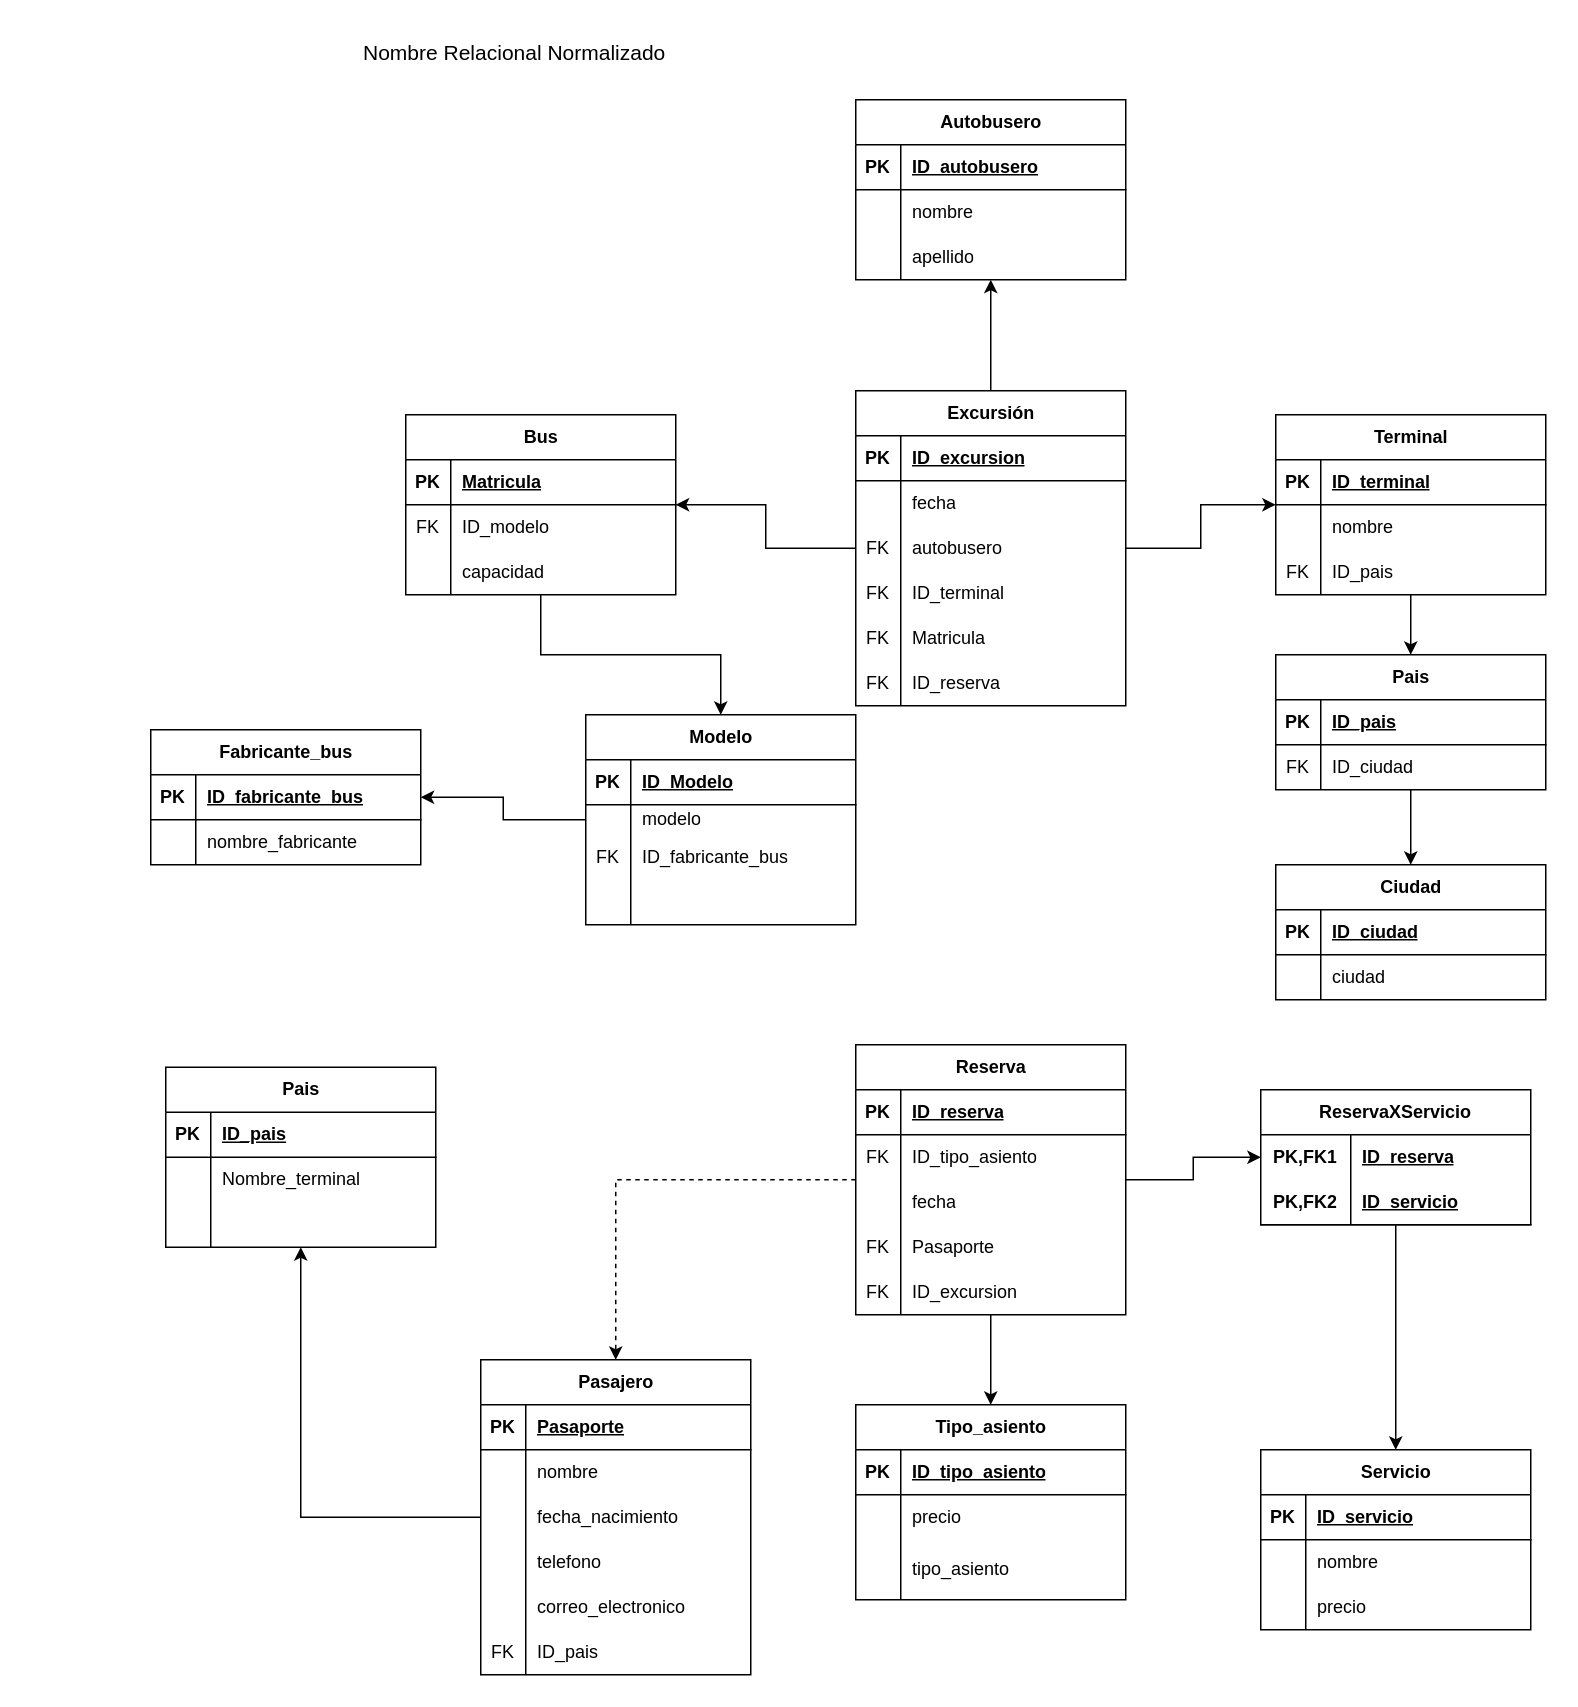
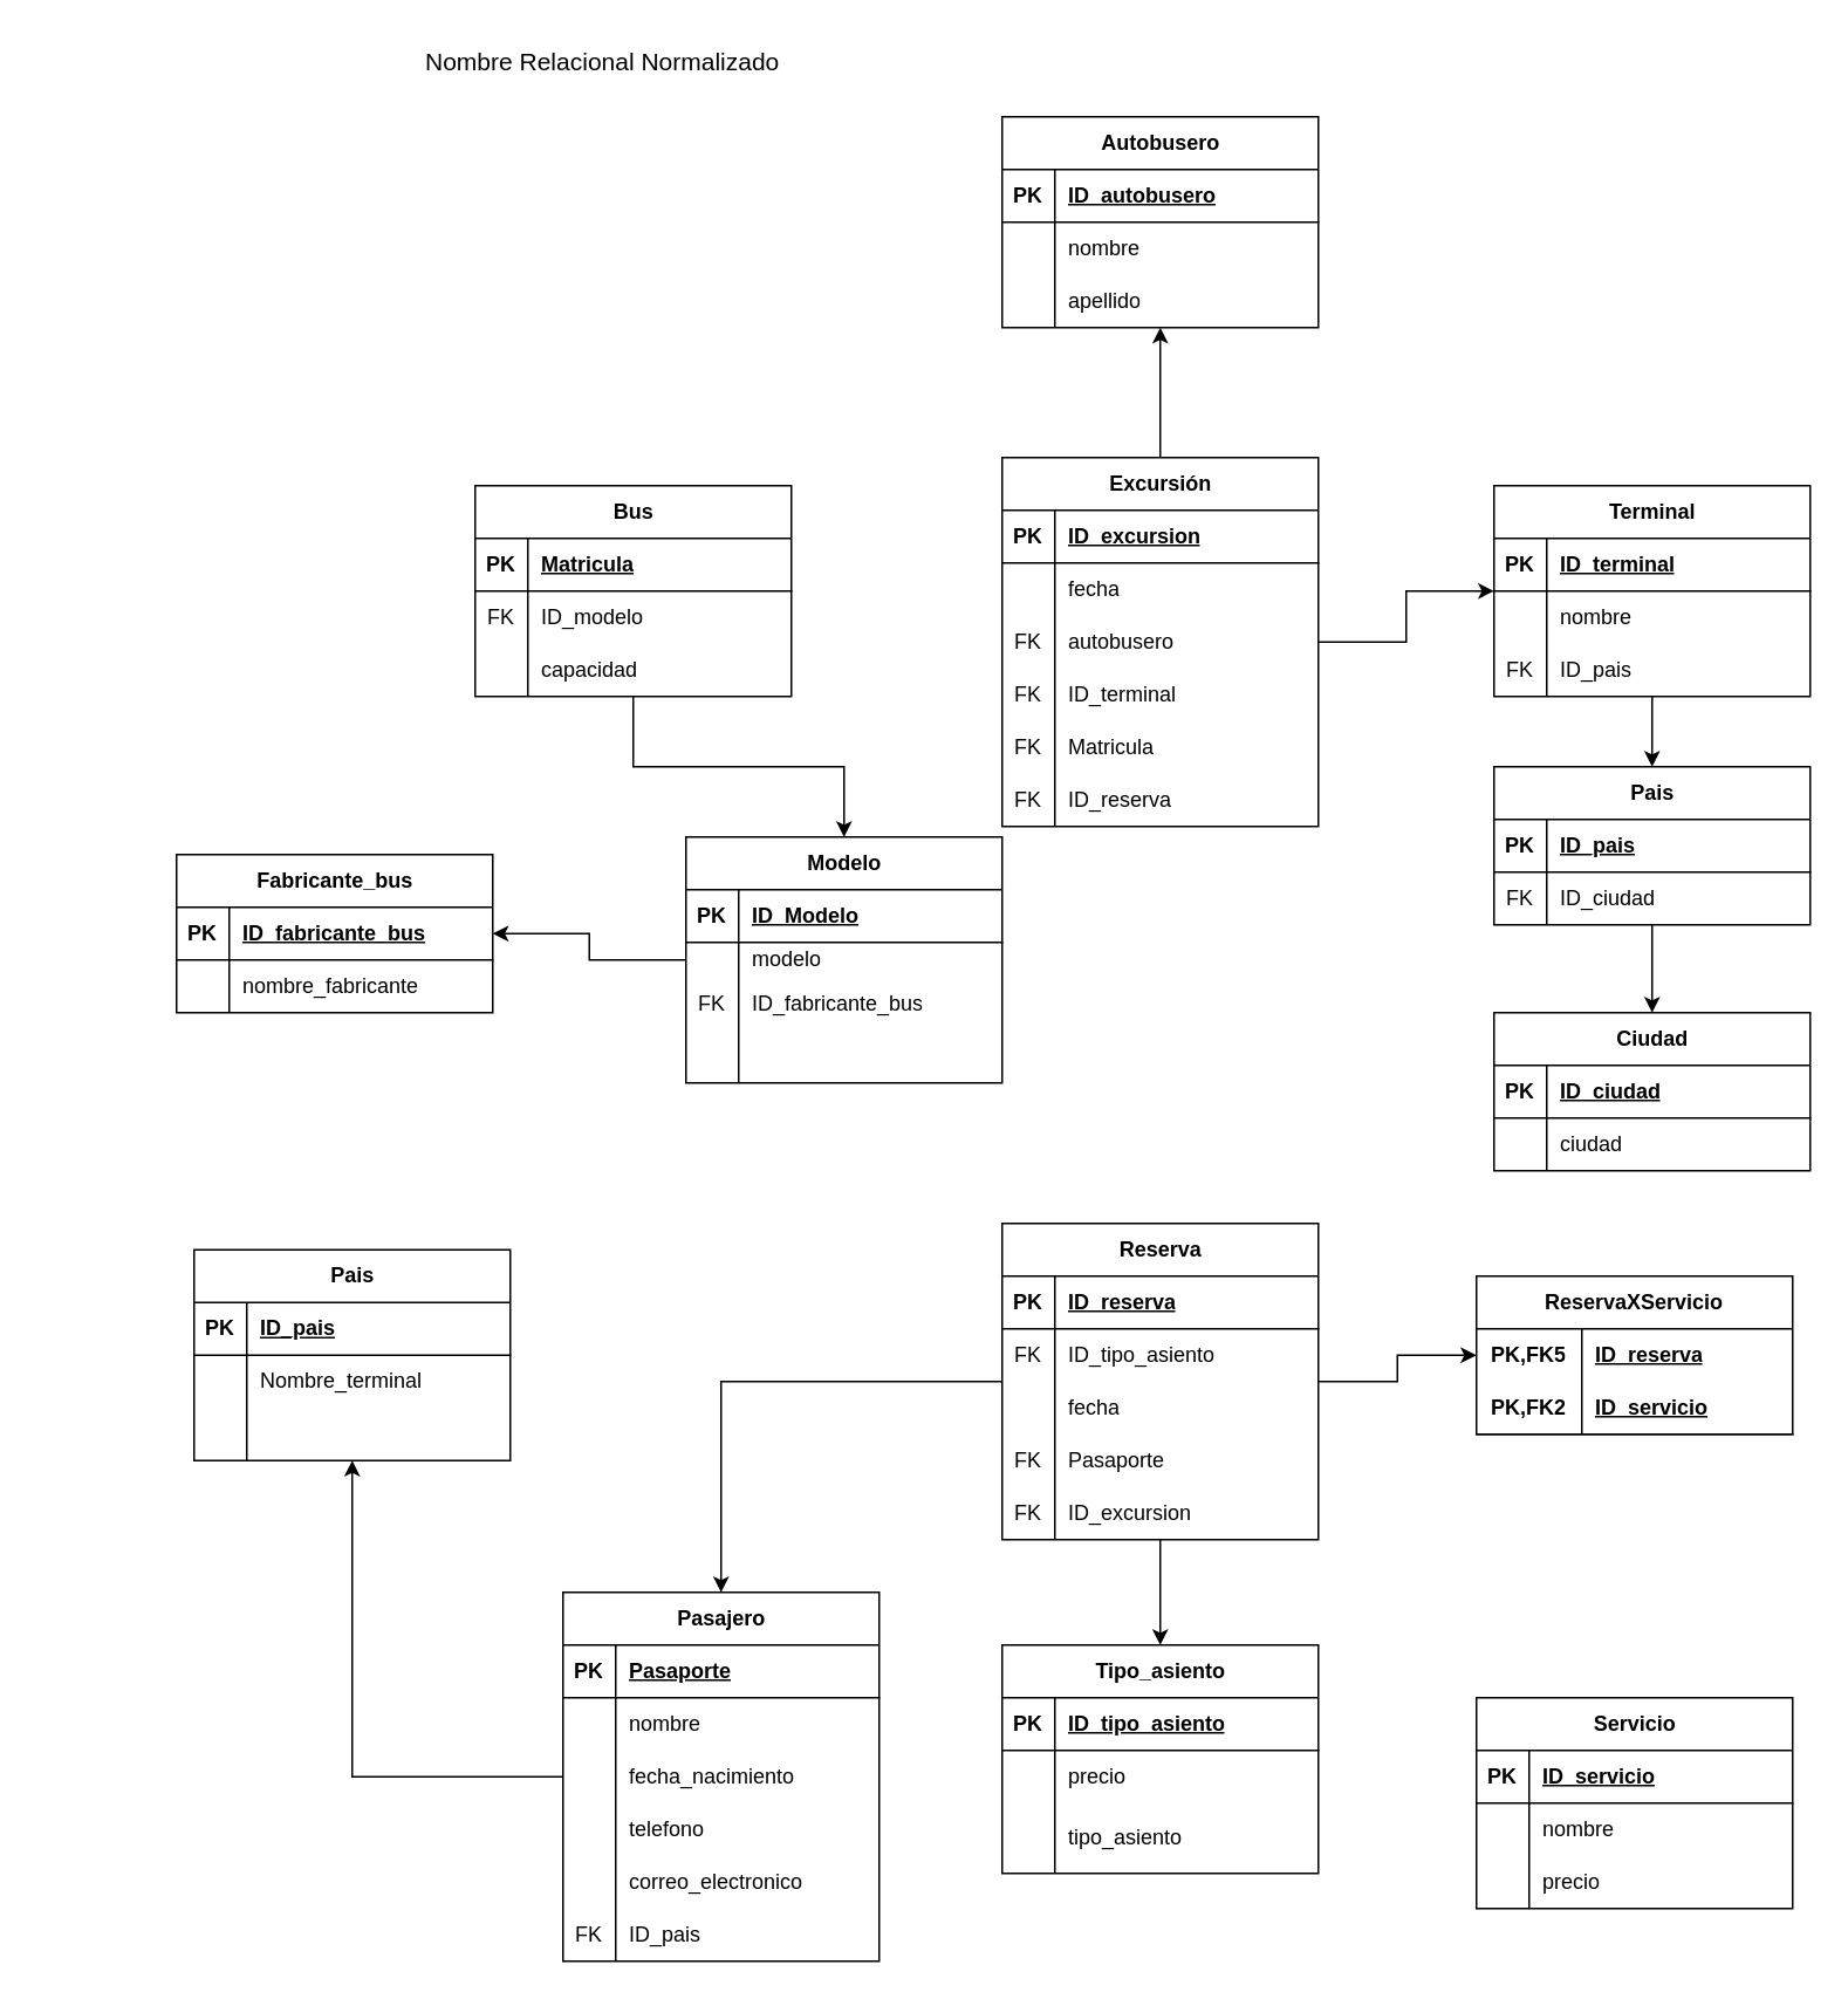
- <mxCell id="26" style="edgeStyle=orthogonalEdgeStyle;rounded=0;orthogonalLoop=1;jettySize=auto;html=1;" parent="1" source="27" target="3" edge="1"><mxGeometry relative="1" as="geometry" /></mxCell>
- <mxCell id="100" value="PK,FK1" style="shape=partialRectangle;connectable=0;fillColor=none;top=0;left=0;bottom=0;right=0;fontStyle=1;overflow=hidden;html=1;whiteSpace=wrap;" parent="99" vertex="1"><mxGeometry width="60" height="30" as="geometry"><mxRectangle width="60" height="30" as="alternateBounds" /></mxGeometry></mxCell>
+ <mxCell id="100" value="PK,FK5" style="shape=partialRectangle;connectable=0;fillColor=none;top=0;left=0;bottom=0;right=0;fontStyle=1;overflow=hidden;html=1;whiteSpace=wrap;" parent="99" vertex="1"><mxGeometry width="60" height="30" as="geometry"><mxRectangle width="60" height="30" as="alternateBounds" /></mxGeometry></mxCell>
- <mxCell id="47" style="edgeStyle=orthogonalEdgeStyle;rounded=0;orthogonalLoop=1;jettySize=auto;html=1;entryX=0.5;entryY=0;entryDx=0;entryDy=0;dashed=1;" parent="1" source="49" target="65" edge="1"><mxGeometry relative="1" as="geometry" /></mxCell>
+ <mxCell id="47" style="edgeStyle=orthogonalEdgeStyle;rounded=0;orthogonalLoop=1;jettySize=auto;html=1;entryX=0.5;entryY=0;entryDx=0;entryDy=0;" parent="1" source="49" target="65" edge="1"><mxGeometry relative="1" as="geometry" /></mxCell>
- <mxCell id="97" style="edgeStyle=orthogonalEdgeStyle;rounded=0;orthogonalLoop=1;jettySize=auto;html=1;" parent="1" source="98" target="84" edge="1"><mxGeometry relative="1" as="geometry" /></mxCell>
